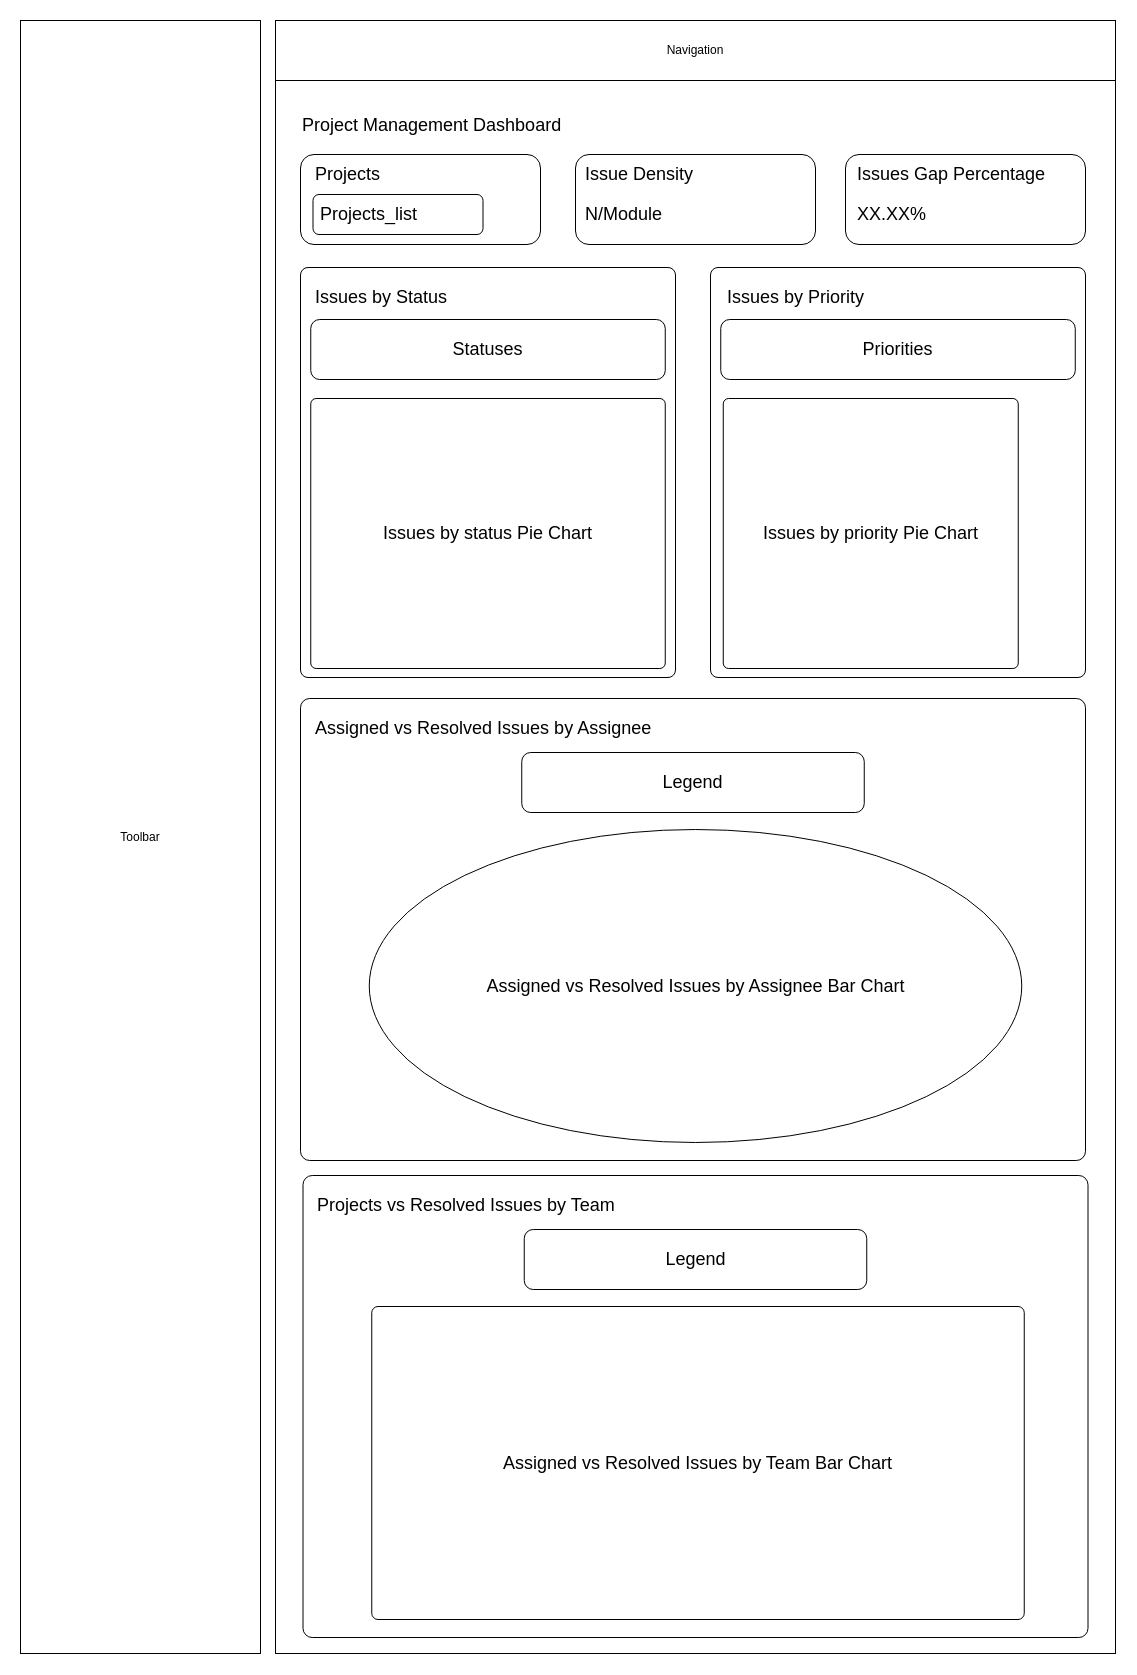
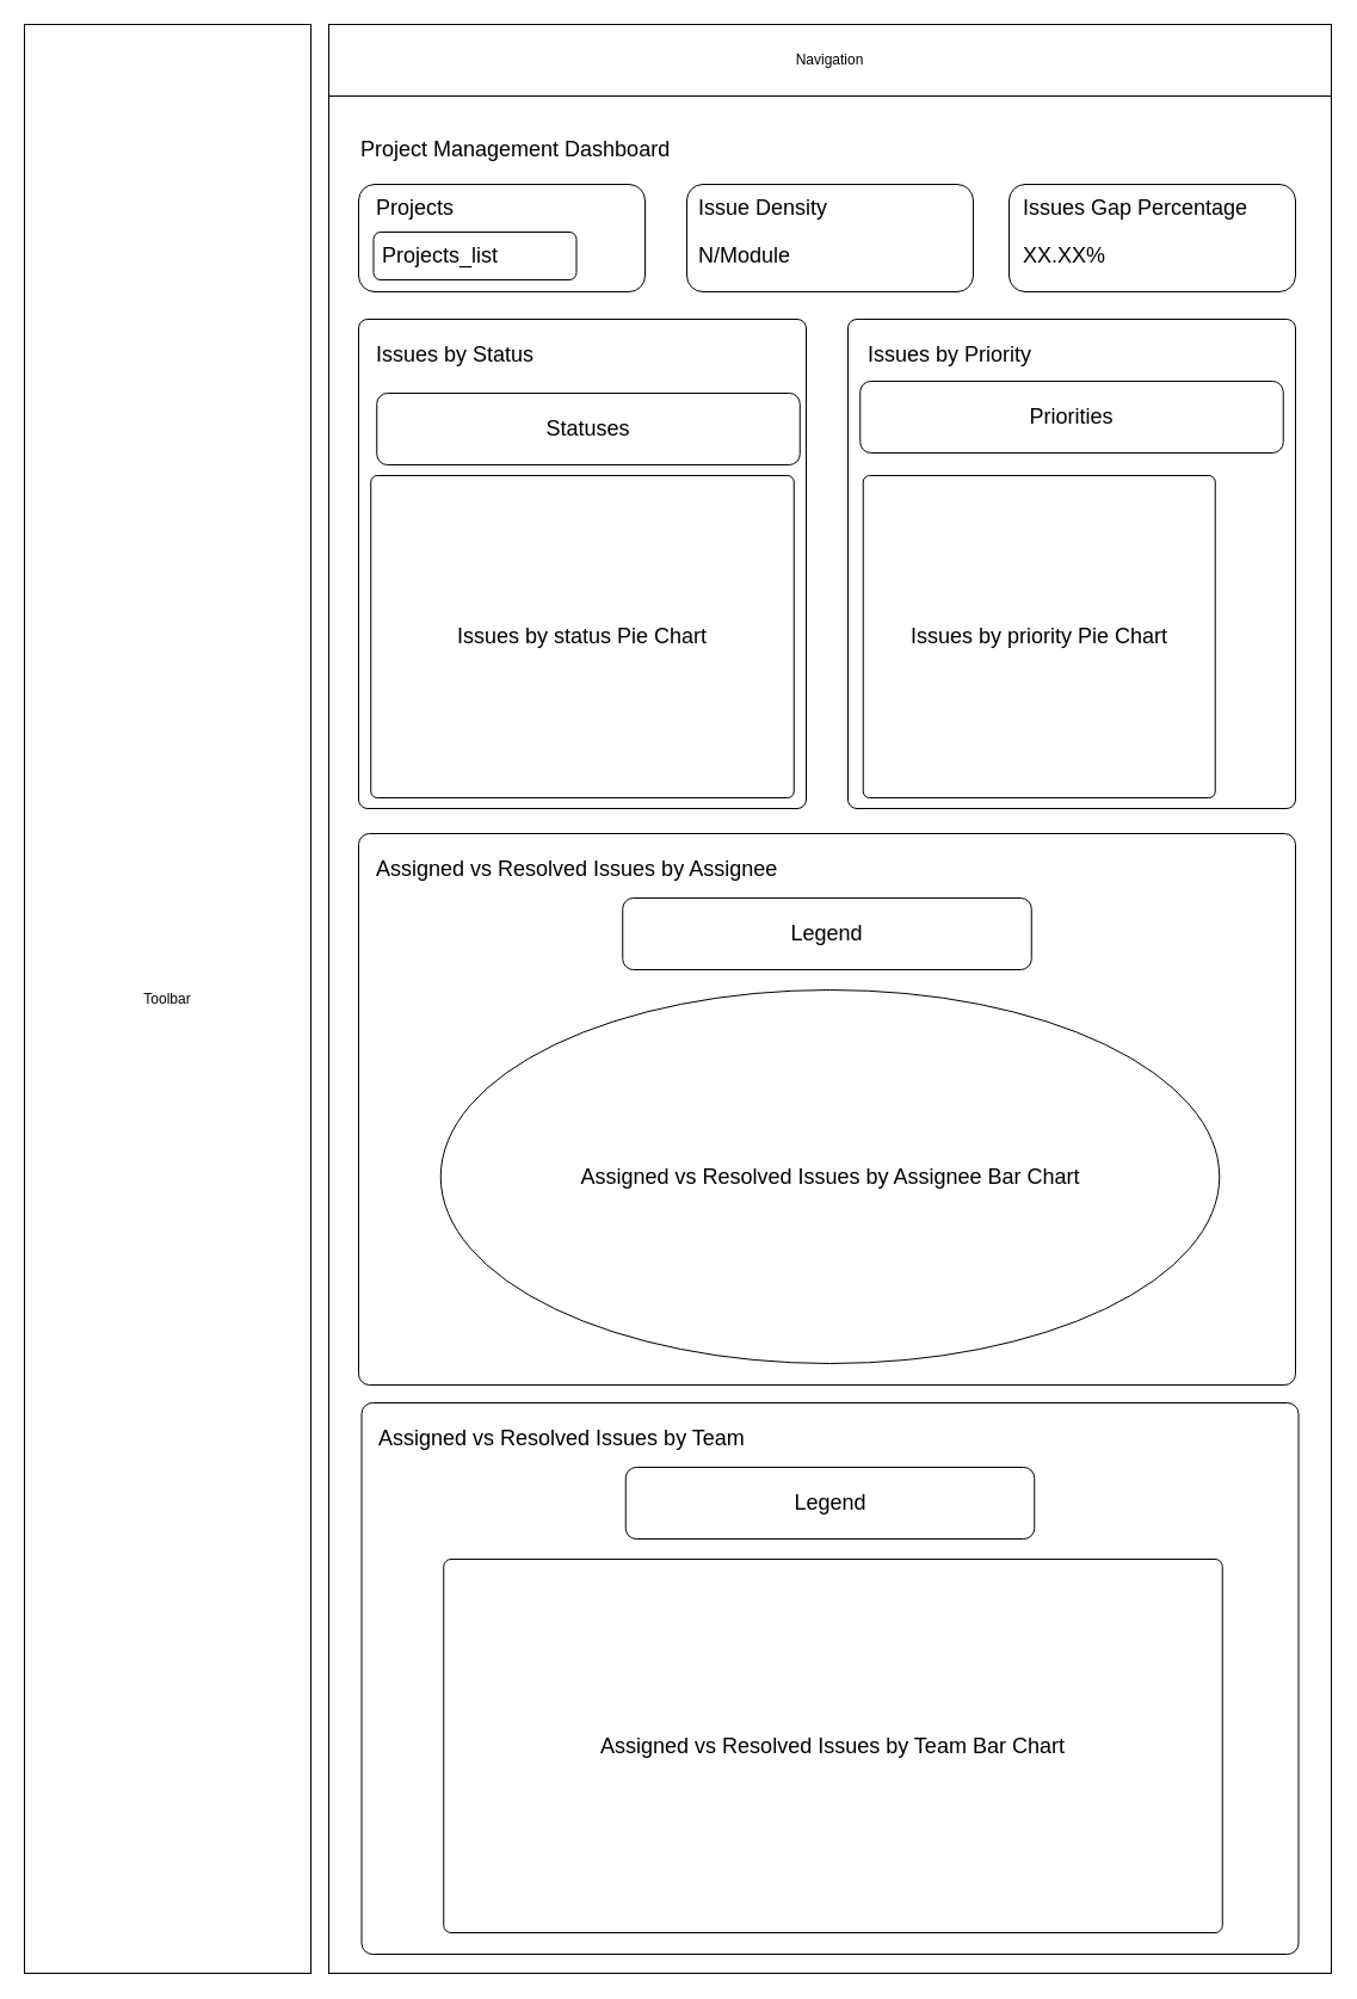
- <mxCell id="18" value="Statuses" style="rounded=1;whiteSpace=wrap;html=1;fontSize=18;fillStyle=hatch;fillColor=#FFFFFF;" parent="1" vertex="1"><mxGeometry x="310.25" y="319" width="354.5" height="60" as="geometry" /></mxCell>
+ <mxCell id="18" value="Statuses" style="rounded=1;whiteSpace=wrap;html=1;fontSize=18;fillStyle=hatch;fillColor=#FFFFFF;" parent="1" vertex="1"><mxGeometry x="315.25" y="329" width="354.5" height="60" as="geometry" /></mxCell>
- <mxCell id="29" value="Projects vs Resolved Issues by Team" style="text;html=1;align=left;verticalAlign=middle;resizable=0;points=[];autosize=1;strokeColor=none;fillColor=none;fontSize=18;" vertex="1" parent="1"><mxGeometry x="315" y="1185" width="330" height="40" as="geometry" /></mxCell>
+ <mxCell id="29" value="Assigned vs Resolved Issues by Team" style="text;html=1;align=left;verticalAlign=middle;resizable=0;points=[];autosize=1;strokeColor=none;fillColor=none;fontSize=18;" vertex="1" parent="1"><mxGeometry x="315" y="1185" width="330" height="40" as="geometry" /></mxCell>
